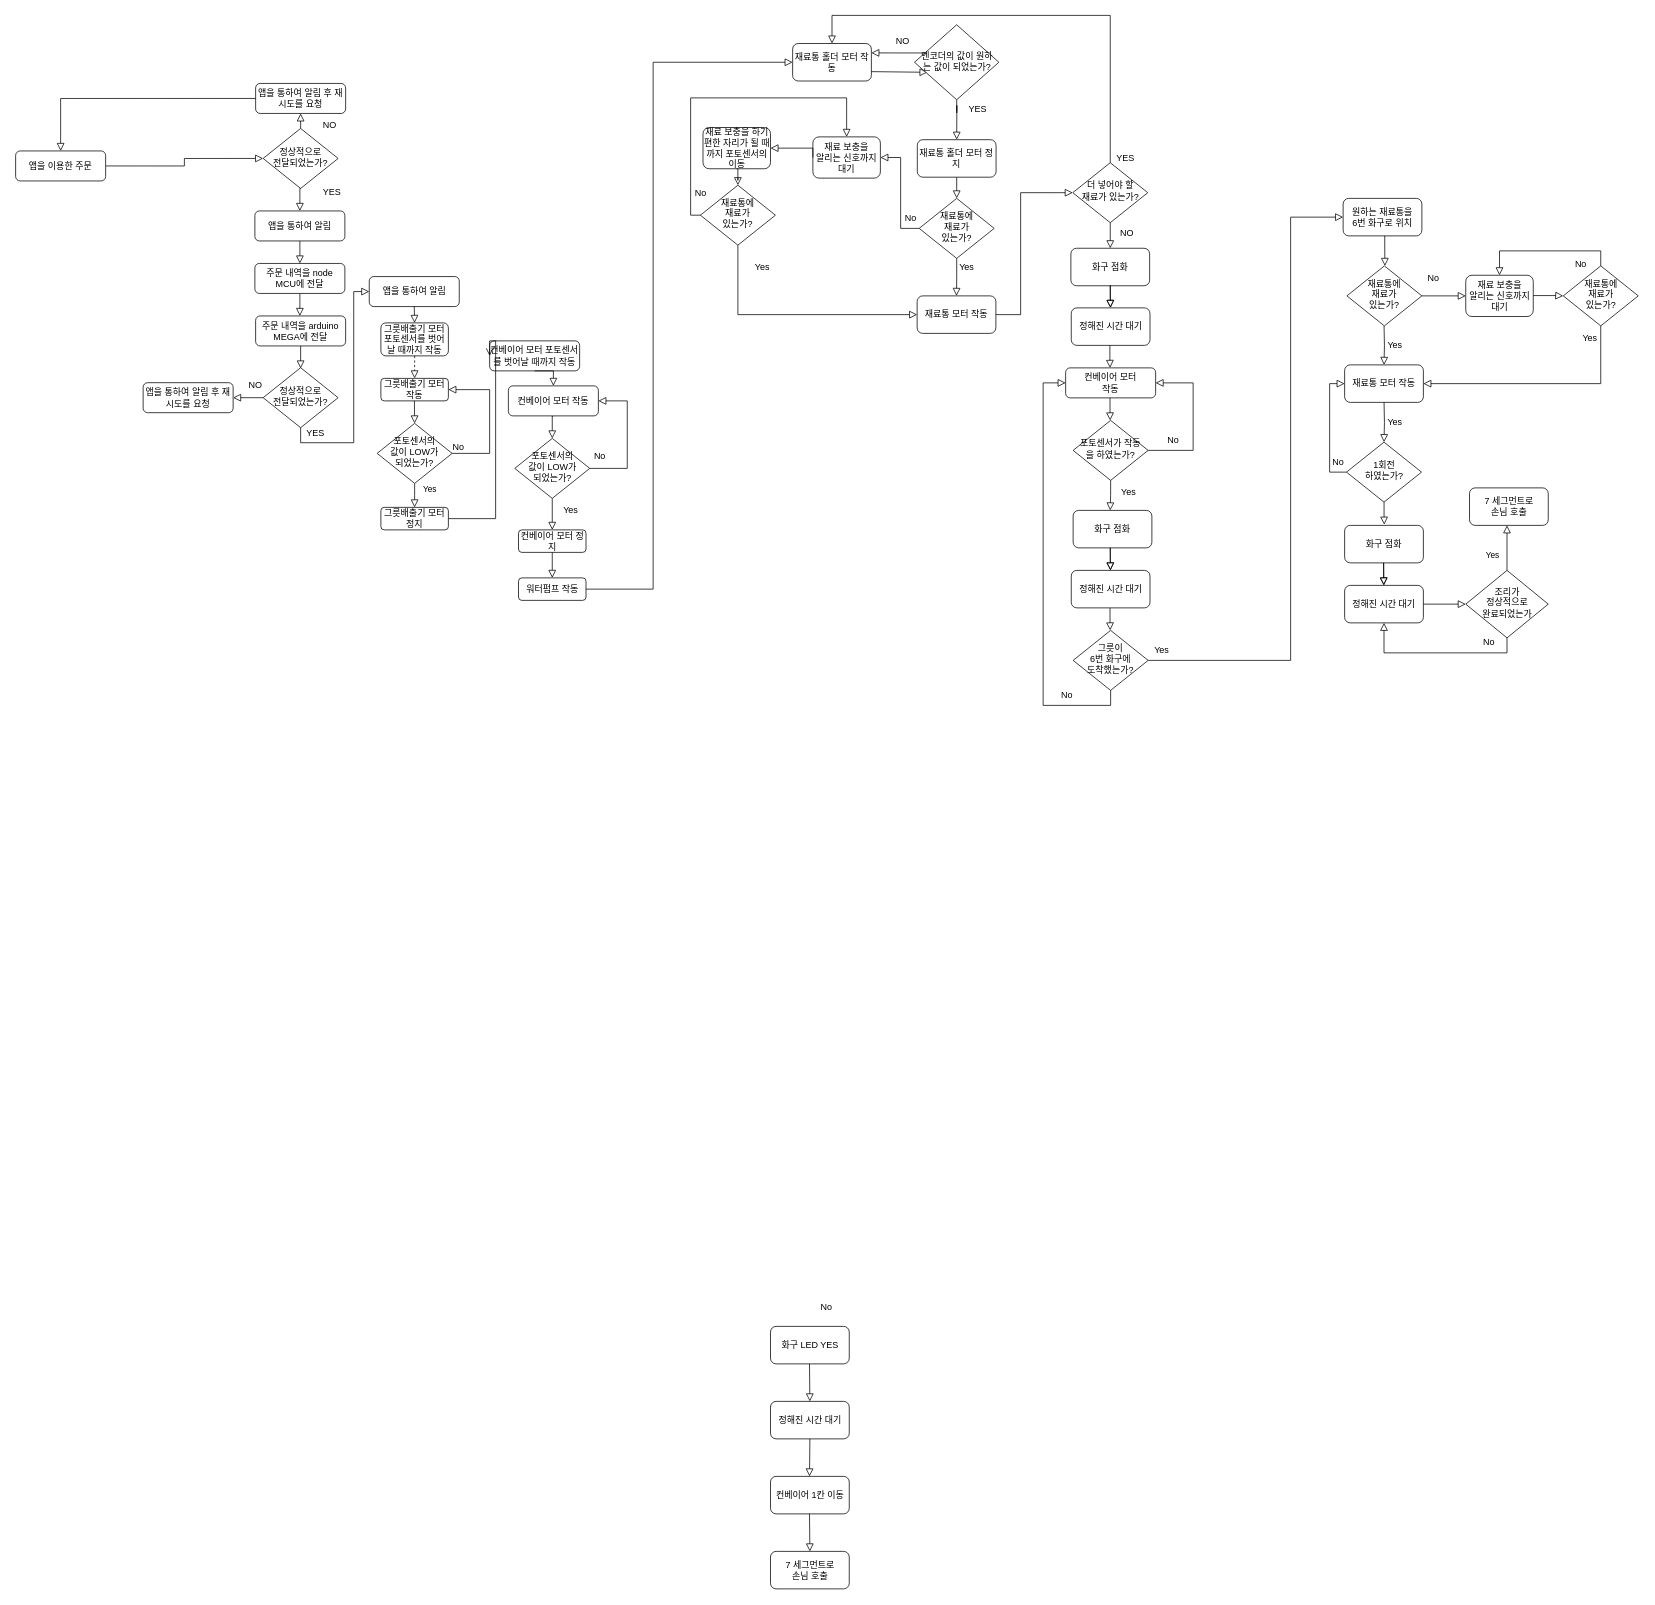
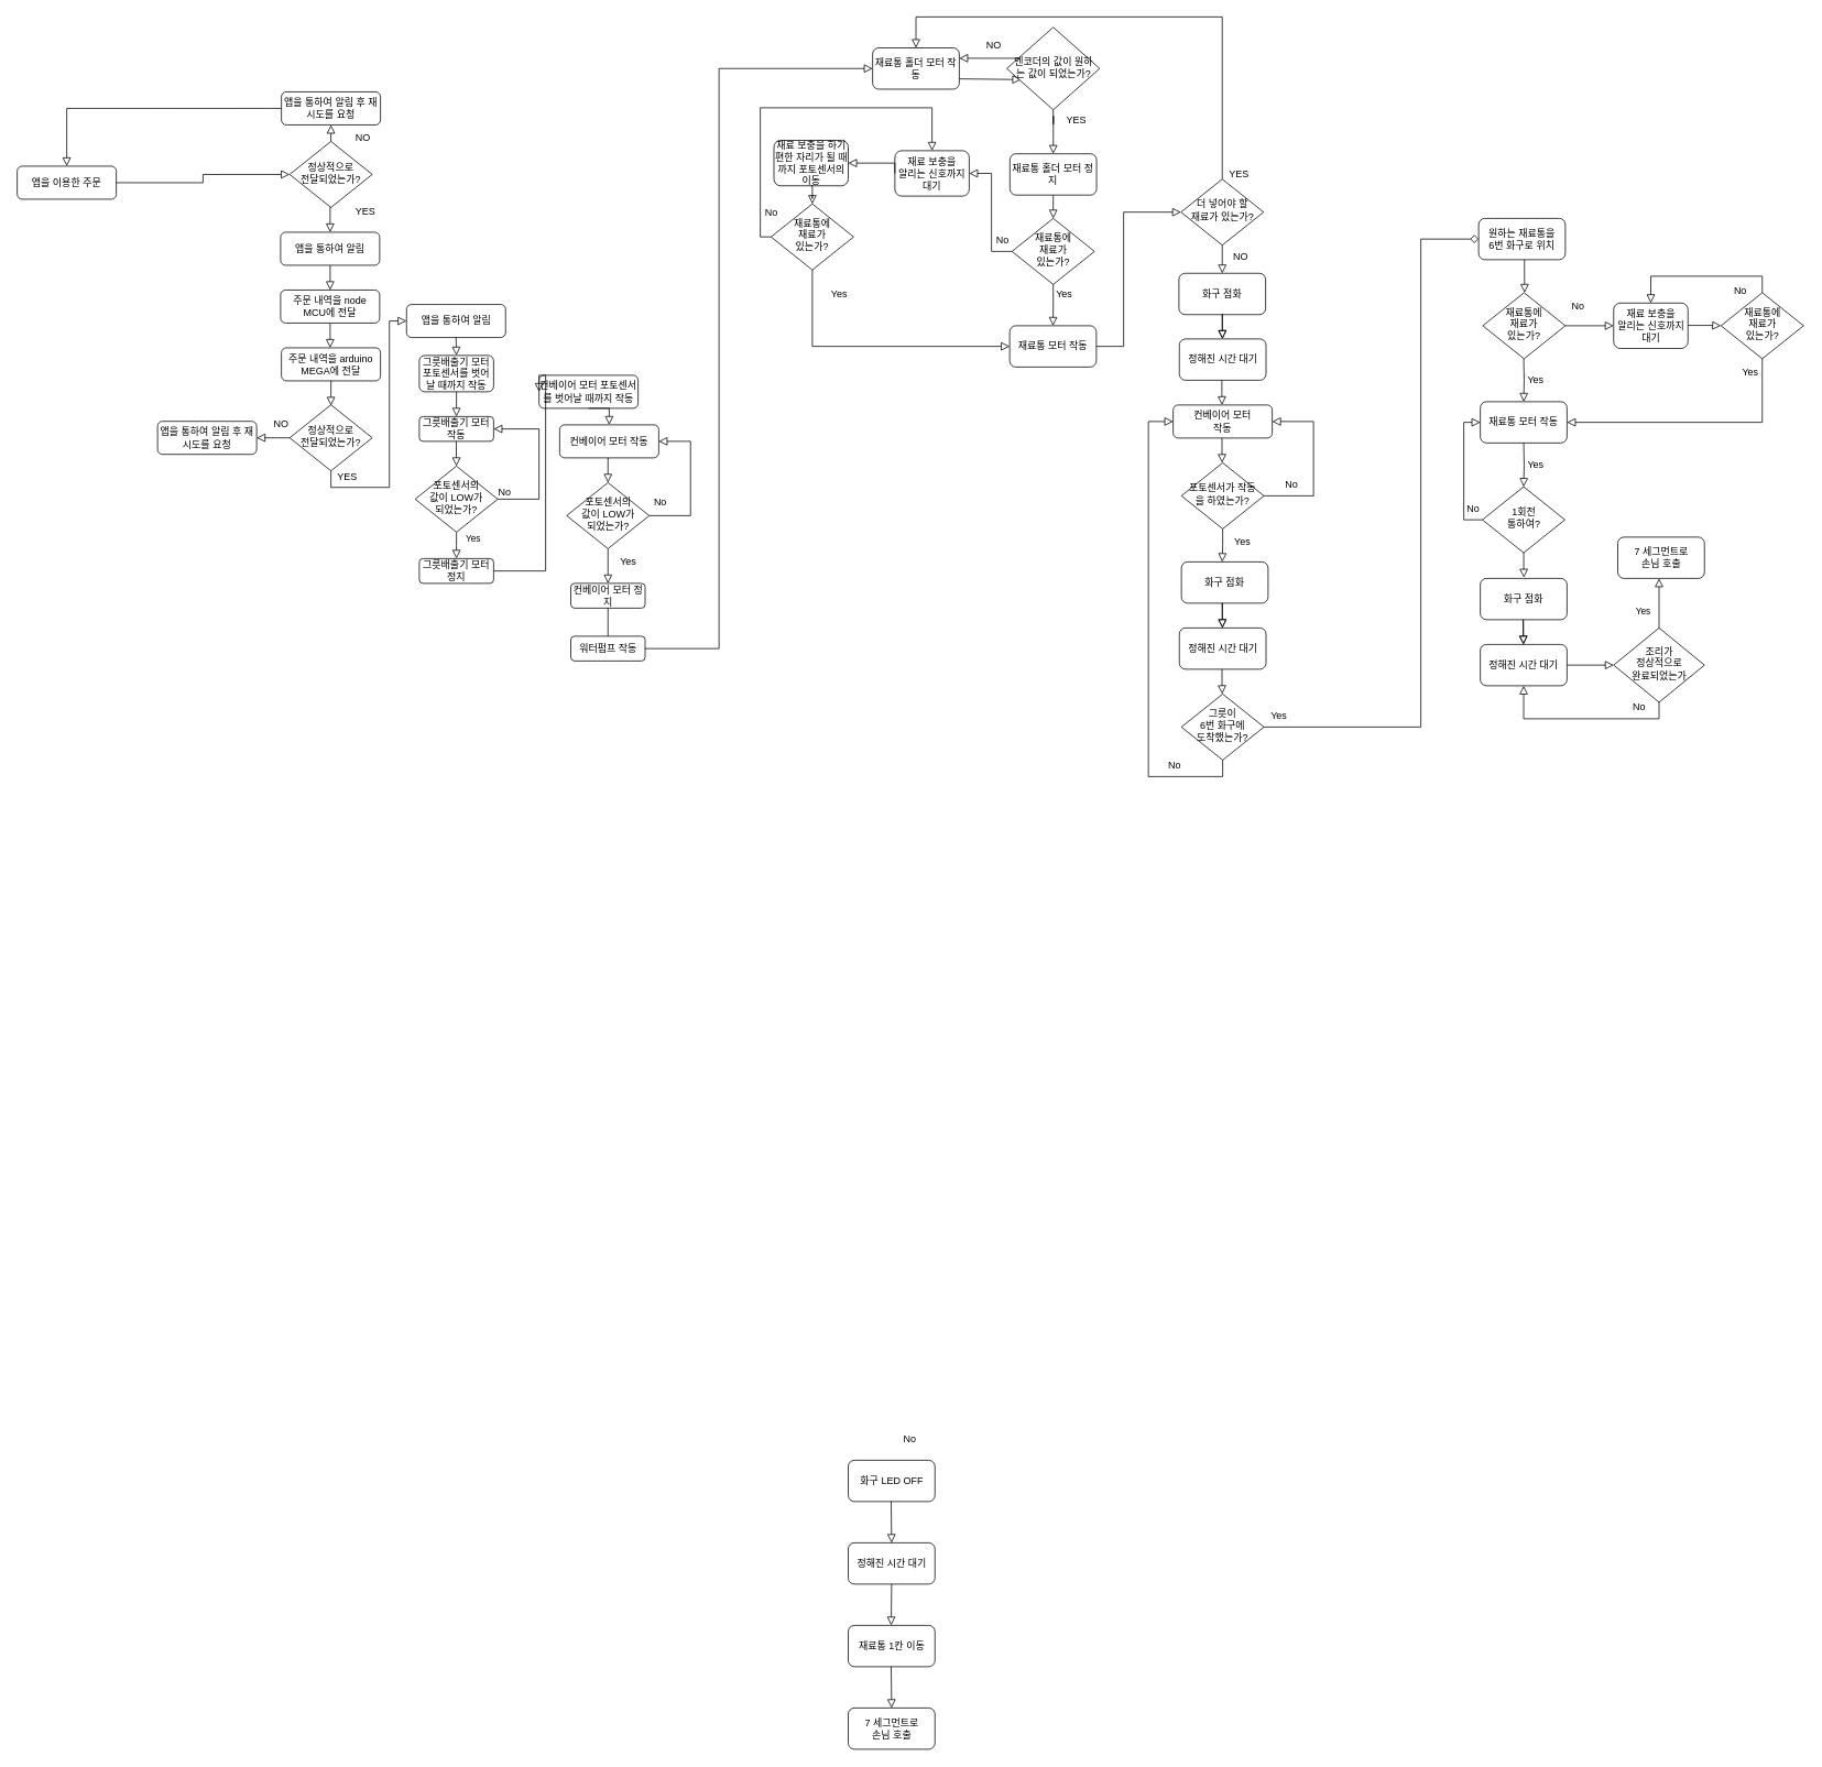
- <mxCell id="63" value="" style="rounded=0;html=1;jettySize=auto;orthogonalLoop=1;fontSize=11;endArrow=block;endFill=0;endSize=8;strokeWidth=1;shadow=0;labelBackgroundColor=none;edgeStyle=orthogonalEdgeStyle;entryX=0;entryY=0.5;entryDx=0;entryDy=0;exitX=1;exitY=0.5;exitDx=0;exitDy=0;" parent="1" source="59" target="65" edge="1"><mxGeometry x="0.385" y="80" relative="1" as="geometry"><mxPoint as="offset" /><mxPoint x="1660" y="910" as="sourcePoint" /><mxPoint x="1660.29" y="940" as="targetPoint" /><Array as="points"><mxPoint x="1720" y="880" /><mxPoint x="1720" y="289" /></Array></mxGeometry></mxCell>
+ <mxCell id="63" value="" style="rounded=0;html=1;jettySize=auto;orthogonalLoop=1;fontSize=11;endArrow=diamond;endFill=0;endSize=8;strokeWidth=1;shadow=0;labelBackgroundColor=none;edgeStyle=orthogonalEdgeStyle;entryX=0;entryY=0.5;entryDx=0;entryDy=0;exitX=1;exitY=0.5;exitDx=0;exitDy=0;" parent="1" source="59" target="65" edge="1"><mxGeometry x="0.385" y="80" relative="1" as="geometry"><mxPoint as="offset" /><mxPoint x="1660" y="910" as="sourcePoint" /><mxPoint x="1660.29" y="940" as="targetPoint" /><Array as="points"><mxPoint x="1720" y="880" /><mxPoint x="1720" y="289" /></Array></mxGeometry></mxCell>
- <mxCell id="132" value="" style="rounded=0;html=1;jettySize=auto;orthogonalLoop=1;fontSize=11;endArrow=open;endFill=0;endSize=8;strokeWidth=1;shadow=0;labelBackgroundColor=none;edgeStyle=orthogonalEdgeStyle;exitX=1;exitY=0.5;exitDx=0;exitDy=0;entryX=0;entryY=0.5;entryDx=0;entryDy=0;" parent="1" source="133" target="21" edge="1"><mxGeometry x="0.385" y="80" relative="1" as="geometry"><mxPoint as="offset" /><mxPoint x="420" y="640" as="sourcePoint" /><mxPoint x="410" y="660" as="targetPoint" /><Array as="points"><mxPoint x="660" y="691" /><mxPoint x="660" y="454" /></Array></mxGeometry></mxCell>
+ <mxCell id="132" value="" style="rounded=0;html=1;jettySize=auto;orthogonalLoop=1;fontSize=11;endArrow=block;endFill=0;endSize=8;strokeWidth=1;shadow=0;labelBackgroundColor=none;edgeStyle=orthogonalEdgeStyle;exitX=1;exitY=0.5;exitDx=0;exitDy=0;entryX=0;entryY=0.5;entryDx=0;entryDy=0;" parent="1" source="133" target="21" edge="1"><mxGeometry x="0.385" y="80" relative="1" as="geometry"><mxPoint as="offset" /><mxPoint x="420" y="640" as="sourcePoint" /><mxPoint x="410" y="660" as="targetPoint" /><Array as="points"><mxPoint x="660" y="691" /><mxPoint x="660" y="454" /></Array></mxGeometry></mxCell>
- <mxCell id="118" value="" style="rounded=0;html=1;jettySize=auto;orthogonalLoop=1;fontSize=11;endArrow=block;endFill=0;endSize=8;strokeWidth=1;shadow=0;labelBackgroundColor=none;edgeStyle=orthogonalEdgeStyle;entryX=0.5;entryY=0;entryDx=0;entryDy=0;exitX=0.5;exitY=1;exitDx=0;exitDy=0;dashed=1;" parent="1" source="117" target="7" edge="1"><mxGeometry x="0.385" y="80" relative="1" as="geometry"><mxPoint as="offset" /><mxPoint x="551.71" y="459" as="sourcePoint" /><mxPoint x="552" y="489" as="targetPoint" /></mxGeometry></mxCell>
+ <mxCell id="118" value="" style="rounded=0;html=1;jettySize=auto;orthogonalLoop=1;fontSize=11;endArrow=block;endFill=0;endSize=8;strokeWidth=1;shadow=0;labelBackgroundColor=none;edgeStyle=orthogonalEdgeStyle;entryX=0.5;entryY=0;entryDx=0;entryDy=0;exitX=0.5;exitY=1;exitDx=0;exitDy=0;" parent="1" source="117" target="7" edge="1"><mxGeometry x="0.385" y="80" relative="1" as="geometry"><mxPoint as="offset" /><mxPoint x="551.71" y="459" as="sourcePoint" /><mxPoint x="552" y="489" as="targetPoint" /></mxGeometry></mxCell>
- <mxCell id="82" value="1회전&lt;br&gt;하였는가?" style="rhombus;whiteSpace=wrap;html=1;shadow=0;fontFamily=Helvetica;fontSize=12;align=center;strokeWidth=1;spacing=6;spacingTop=-4;" parent="1" vertex="1"><mxGeometry x="1794.5" y="589" width="100" height="80" as="geometry" /></mxCell>
+ <mxCell id="82" value="1회전&lt;br&gt;통하여?" style="rhombus;whiteSpace=wrap;html=1;shadow=0;fontFamily=Helvetica;fontSize=12;align=center;strokeWidth=1;spacing=6;spacingTop=-4;" parent="1" vertex="1"><mxGeometry x="1794.5" y="589" width="100" height="80" as="geometry" /></mxCell>
- <mxCell id="135" value="" style="rounded=0;html=1;jettySize=auto;orthogonalLoop=1;fontSize=11;endArrow=block;endFill=0;endSize=8;strokeWidth=1;shadow=0;labelBackgroundColor=none;edgeStyle=orthogonalEdgeStyle;exitX=0.5;exitY=1;exitDx=0;exitDy=0;entryX=0.5;entryY=0;entryDx=0;entryDy=0;" parent="1" source="9" target="134" edge="1"><mxGeometry x="0.385" y="80" relative="1" as="geometry"><mxPoint as="offset" /><mxPoint x="760" y="750" as="sourcePoint" /><mxPoint x="760" y="792" as="targetPoint" /></mxGeometry></mxCell>
+ <mxCell id="135" value="" style="rounded=0;html=1;jettySize=auto;orthogonalLoop=1;fontSize=11;endArrow=none;endFill=0;endSize=8;strokeWidth=1;shadow=0;labelBackgroundColor=none;edgeStyle=orthogonalEdgeStyle;exitX=0.5;exitY=1;exitDx=0;exitDy=0;entryX=0.5;entryY=0;entryDx=0;entryDy=0;" parent="1" source="9" target="134" edge="1"><mxGeometry x="0.385" y="80" relative="1" as="geometry"><mxPoint as="offset" /><mxPoint x="760" y="750" as="sourcePoint" /><mxPoint x="760" y="792" as="targetPoint" /></mxGeometry></mxCell>
- <mxCell id="12" value="화구 LED YES" style="rounded=1;whiteSpace=wrap;html=1;" parent="1" vertex="1"><mxGeometry x="1026.5" y="1768" width="105" height="50" as="geometry" /></mxCell>
+ <mxCell id="12" value="화구 LED OFF" style="rounded=1;whiteSpace=wrap;html=1;" parent="1" vertex="1"><mxGeometry x="1026.5" y="1768" width="105" height="50" as="geometry" /></mxCell>
- <mxCell id="16" value="컨베이어 1칸 이동" style="rounded=1;whiteSpace=wrap;html=1;" parent="1" vertex="1"><mxGeometry x="1026.5" y="1968" width="105" height="50" as="geometry" /></mxCell>
+ <mxCell id="16" value="재료통 1칸 이동" style="rounded=1;whiteSpace=wrap;html=1;" parent="1" vertex="1"><mxGeometry x="1026.5" y="1968" width="105" height="50" as="geometry" /></mxCell>
